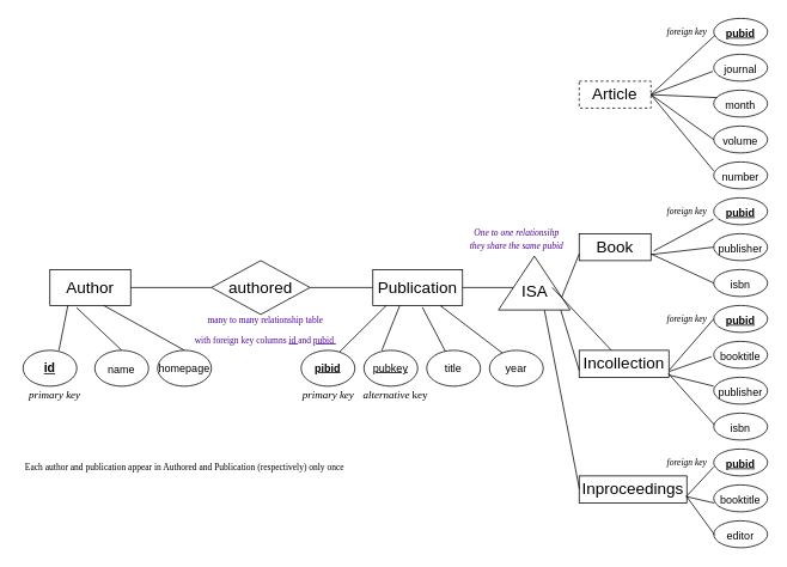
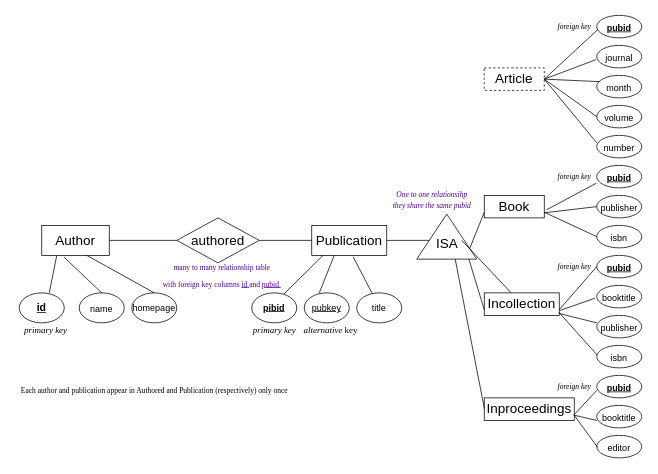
- <mxCell id="29" value="" style="endArrow=none;html=1;rounded=0;fontFamily=Helvetica;fontSize=12;fontColor=#000000;entryX=0.75;entryY=1;entryDx=0;entryDy=0;exitX=0.246;exitY=0.082;exitDx=0;exitDy=0;exitPerimeter=0;" parent="1" source="30" target="12" edge="1"><mxGeometry width="50" height="50" relative="1" as="geometry"><mxPoint x="555" y="390" as="sourcePoint" /><mxPoint x="485" y="300" as="targetPoint" /></mxGeometry></mxCell>
- <mxCell id="30" value="year" style="ellipse;whiteSpace=wrap;html=1;fontFamily=Helvetica;fontSize=12;fontColor=#000000;" parent="1" vertex="1"><mxGeometry x="545" y="390" width="60" height="40" as="geometry" /></mxCell>
